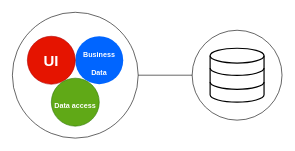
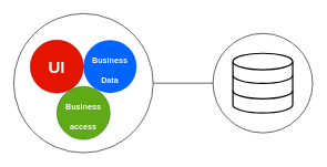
- <mxCell id="5" value="&lt;span style=&quot;font-size: 12px ; line-height: 100%&quot;&gt;Data access&lt;/span&gt;" style="shape=ellipse;fillColor=#60a917;strokeColor=#2D7600;fontColor=#ffffff;align=center;verticalAlign=middle;whiteSpace=wrap;fontSize=25;fontStyle=1;html=1" vertex="1" parent="1"><mxGeometry x="85" y="130" width="80" height="80" as="geometry" /></mxCell>
+ <mxCell id="5" value="&lt;span style=&quot;font-size: 12px ; line-height: 100%&quot;&gt;Business access&lt;/span&gt;" style="shape=ellipse;fillColor=#60a917;strokeColor=#2D7600;fontColor=#ffffff;align=center;verticalAlign=middle;whiteSpace=wrap;fontSize=25;fontStyle=1;html=1" vertex="1" parent="1"><mxGeometry x="85" y="130" width="80" height="80" as="geometry" /></mxCell>
